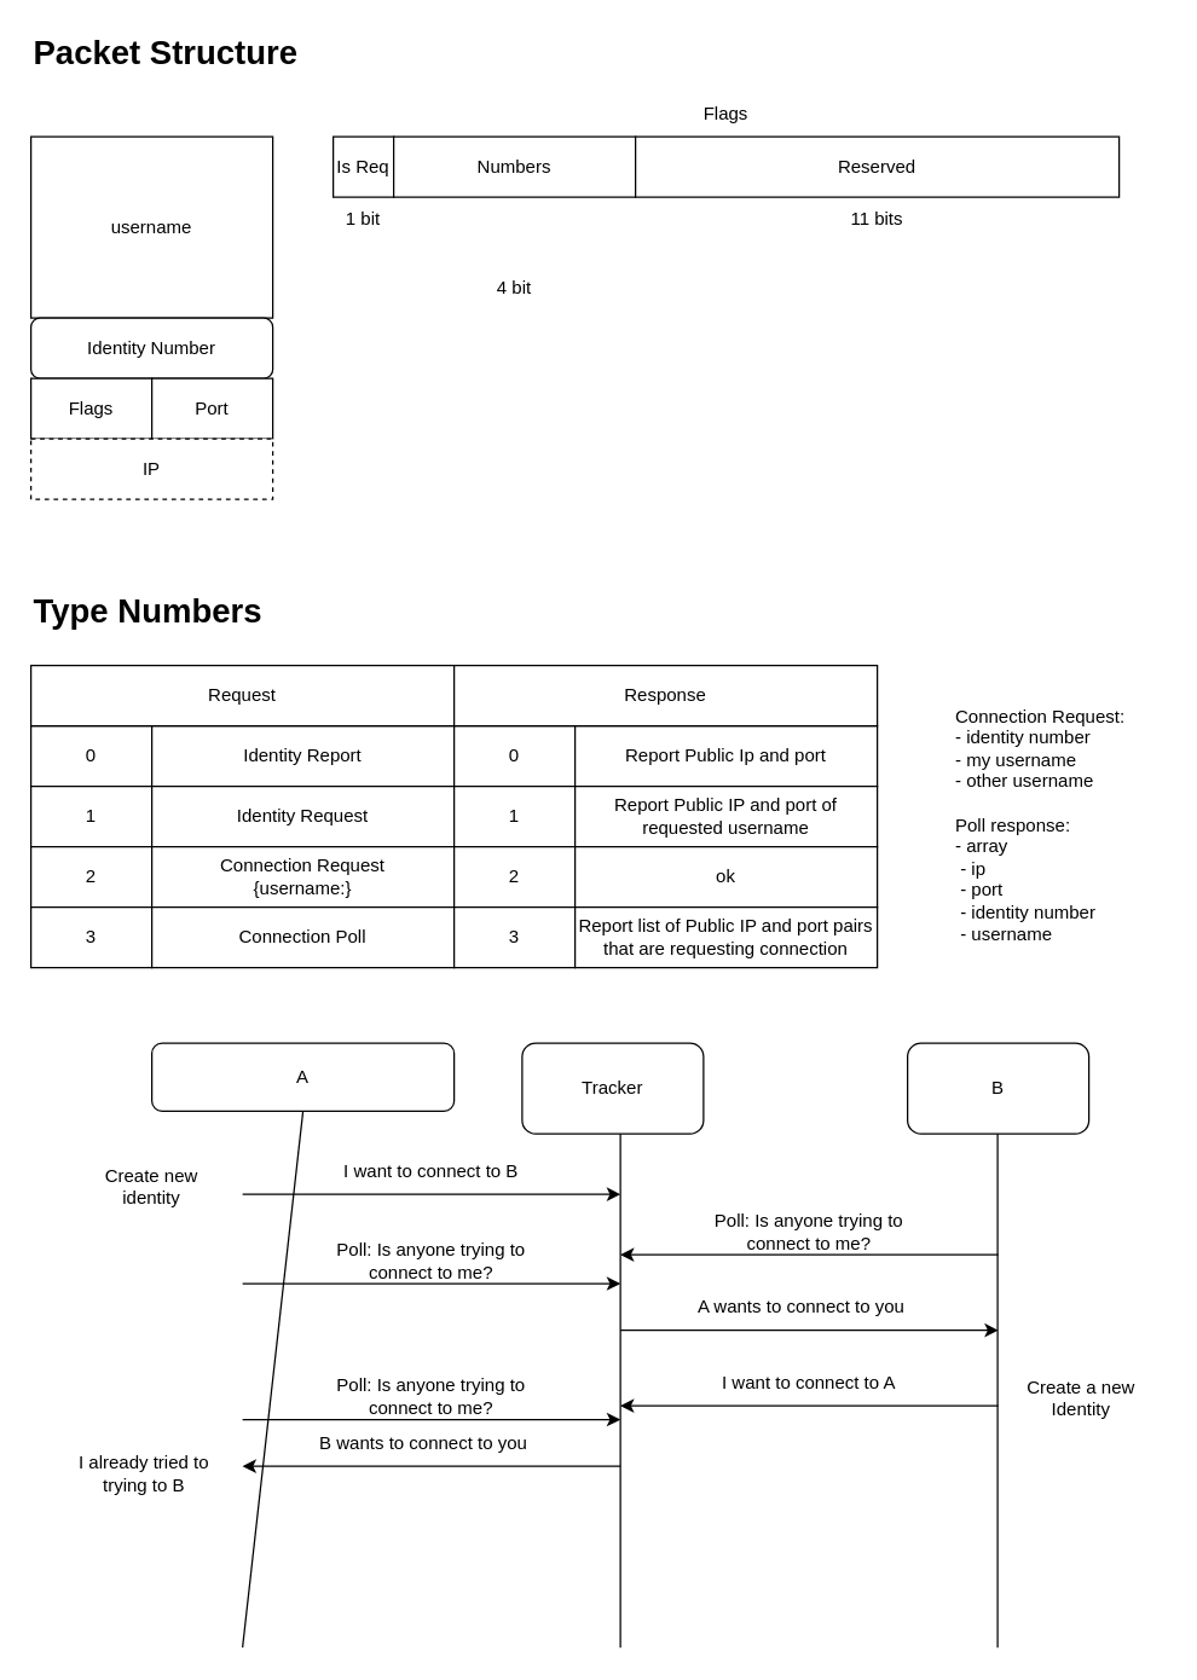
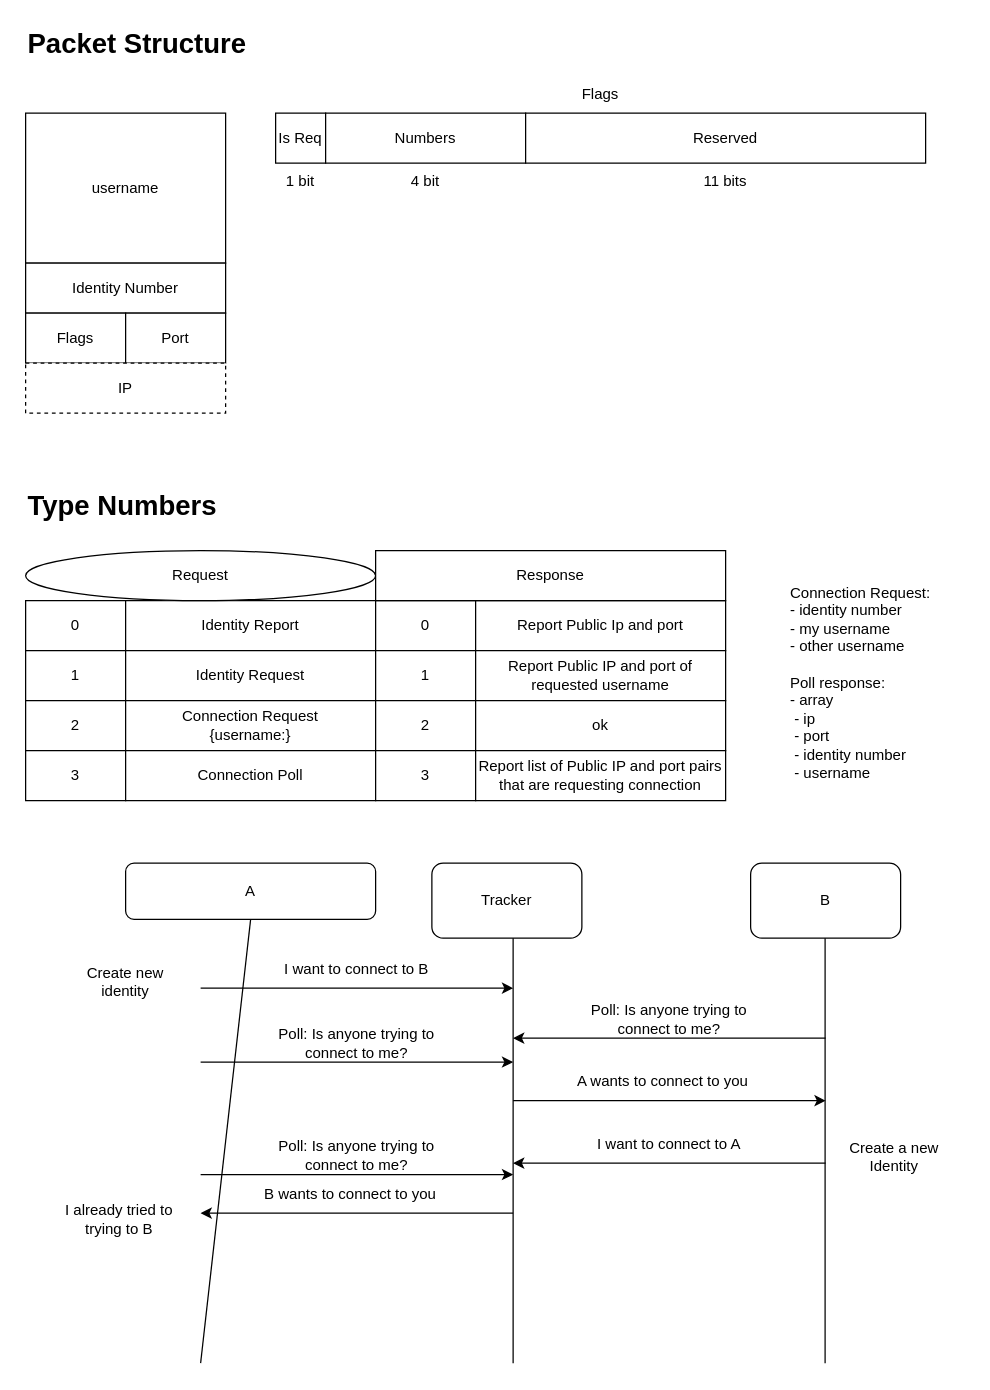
- <mxCell id="9" value="4 bit" style="text;html=1;strokeColor=none;fillColor=none;align=center;verticalAlign=middle;whiteSpace=wrap;rounded=0;" parent="1" vertex="1"><mxGeometry x="310" y="175" width="60" height="30" as="geometry" /></mxCell>
+ <mxCell id="9" value="4 bit" style="text;html=1;strokeColor=none;fillColor=none;align=center;verticalAlign=middle;whiteSpace=wrap;rounded=0;" parent="1" vertex="1"><mxGeometry x="310" y="130" width="60" height="30" as="geometry" /></mxCell>
- <mxCell id="3" value="Identity Number" style="whiteSpace=wrap;html=1;align=center;verticalAlign=middle;rounded=1;" parent="1" vertex="1"><mxGeometry x="20" y="210" width="160" height="40" as="geometry" /></mxCell>
+ <mxCell id="3" value="Identity Number" style="rounded=0;whiteSpace=wrap;html=1;align=center;verticalAlign=middle;" parent="1" vertex="1"><mxGeometry x="20" y="210" width="160" height="40" as="geometry" /></mxCell>
- <mxCell id="24" value="Request" style="rounded=0;whiteSpace=wrap;html=1;align=center;verticalAlign=middle;" vertex="1" parent="1"><mxGeometry x="20" y="440" width="280" height="40" as="geometry" /></mxCell>
+ <mxCell id="24" value="Request" style="ellipse;whiteSpace=wrap;html=1;align=center;verticalAlign=middle;" vertex="1" parent="1"><mxGeometry x="20" y="440" width="280" height="40" as="geometry" /></mxCell>
